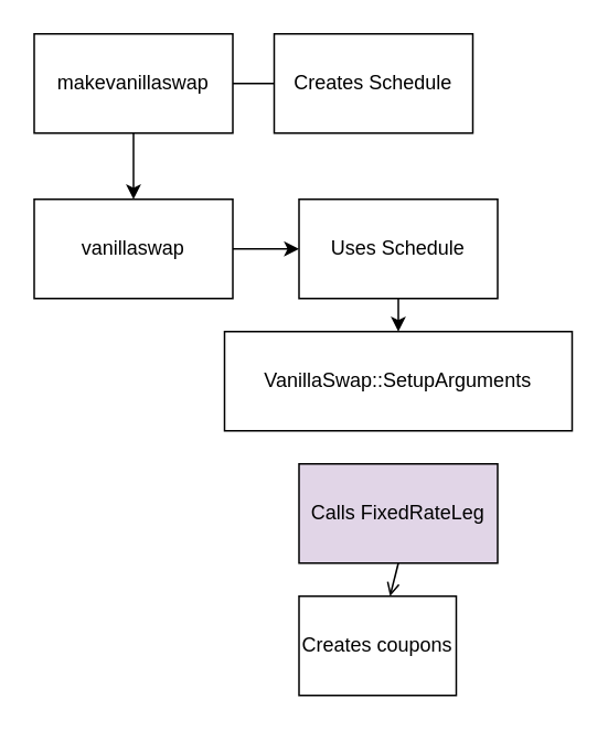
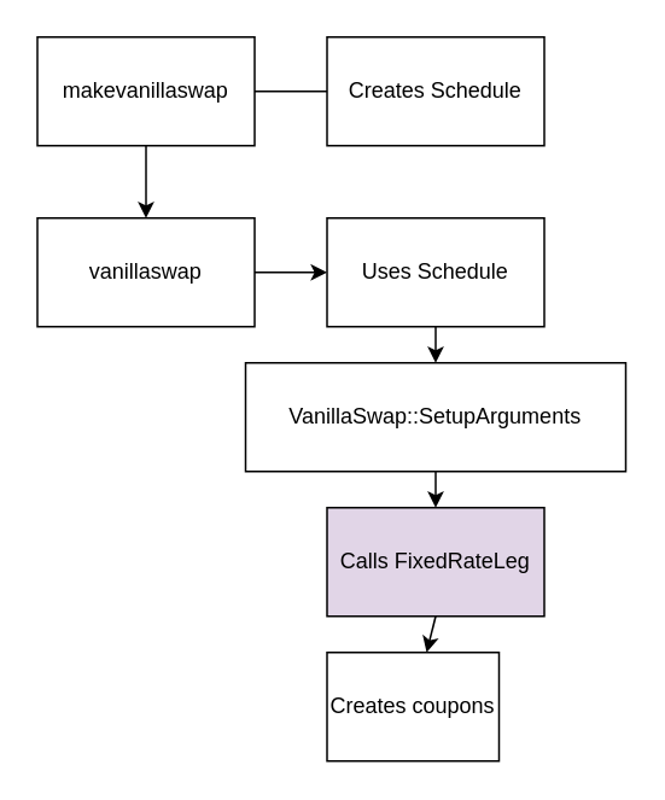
- <mxCell id="4" value="&lt;div&gt;Creates Schedule&lt;/div&gt;" style="rounded=0;whiteSpace=wrap;html=1;" parent="1" vertex="1"><mxGeometry x="165" y="20" width="120" height="60" as="geometry" /></mxCell>
+ <mxCell id="4" value="&lt;div&gt;Creates Schedule&lt;/div&gt;" style="rounded=0;whiteSpace=wrap;html=1;" parent="1" vertex="1"><mxGeometry x="180" y="20" width="120" height="60" as="geometry" /></mxCell>
+ <mxCell id="8" value="" style="endArrow=classic;html=1;rounded=0;exitX=0.5;exitY=1;exitDx=0;exitDy=0;" parent="1" source="13" target="9" edge="1"><mxGeometry width="50" height="50" relative="1" as="geometry"><mxPoint x="130" y="110" as="sourcePoint" /><mxPoint x="180" y="60" as="targetPoint" /></mxGeometry></mxCell>
- <mxCell id="11" value="" style="endArrow=open;html=1;rounded=0;exitX=0.5;exitY=1;exitDx=0;exitDy=0;" parent="1" source="9" target="12" edge="1"><mxGeometry width="50" height="50" relative="1" as="geometry"><mxPoint x="239.66" y="260" as="sourcePoint" /><mxPoint x="239.66" y="320" as="targetPoint" /></mxGeometry></mxCell>
+ <mxCell id="11" value="" style="endArrow=classic;html=1;rounded=0;exitX=0.5;exitY=1;exitDx=0;exitDy=0;" parent="1" source="9" target="12" edge="1"><mxGeometry width="50" height="50" relative="1" as="geometry"><mxPoint x="239.66" y="260" as="sourcePoint" /><mxPoint x="239.66" y="320" as="targetPoint" /></mxGeometry></mxCell>
